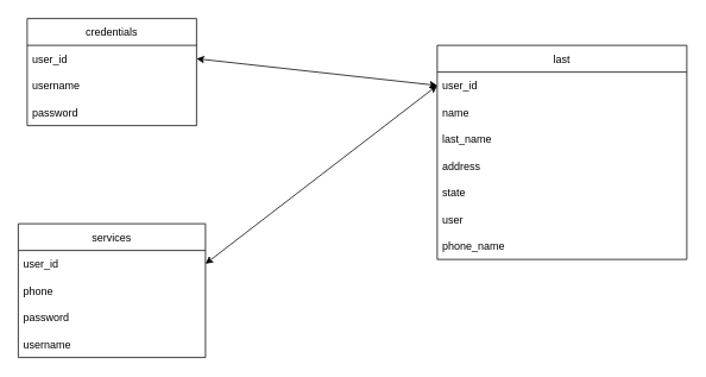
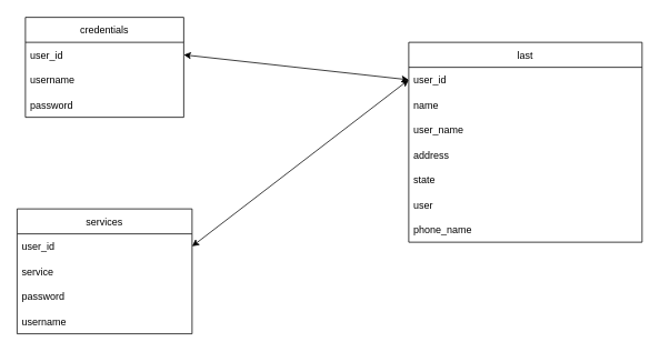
- <mxCell id="9" value="last_name" style="text;strokeColor=none;fillColor=none;align=left;verticalAlign=middle;spacingLeft=4;spacingRight=4;overflow=hidden;points=[[0,0.5],[1,0.5]];portConstraint=eastwest;rotatable=0;" parent="6" vertex="1"><mxGeometry y="90" width="280" height="30" as="geometry" /></mxCell>
+ <mxCell id="9" value="user_name" style="text;strokeColor=none;fillColor=none;align=left;verticalAlign=middle;spacingLeft=4;spacingRight=4;overflow=hidden;points=[[0,0.5],[1,0.5]];portConstraint=eastwest;rotatable=0;" parent="6" vertex="1"><mxGeometry y="90" width="280" height="30" as="geometry" /></mxCell>
- <mxCell id="16" value="phone" style="text;strokeColor=none;fillColor=none;align=left;verticalAlign=middle;spacingLeft=4;spacingRight=4;overflow=hidden;points=[[0,0.5],[1,0.5]];portConstraint=eastwest;rotatable=0;" parent="14" vertex="1"><mxGeometry y="60" width="210" height="30" as="geometry" /></mxCell>
+ <mxCell id="16" value="service" style="text;strokeColor=none;fillColor=none;align=left;verticalAlign=middle;spacingLeft=4;spacingRight=4;overflow=hidden;points=[[0,0.5],[1,0.5]];portConstraint=eastwest;rotatable=0;" parent="14" vertex="1"><mxGeometry y="60" width="210" height="30" as="geometry" /></mxCell>
